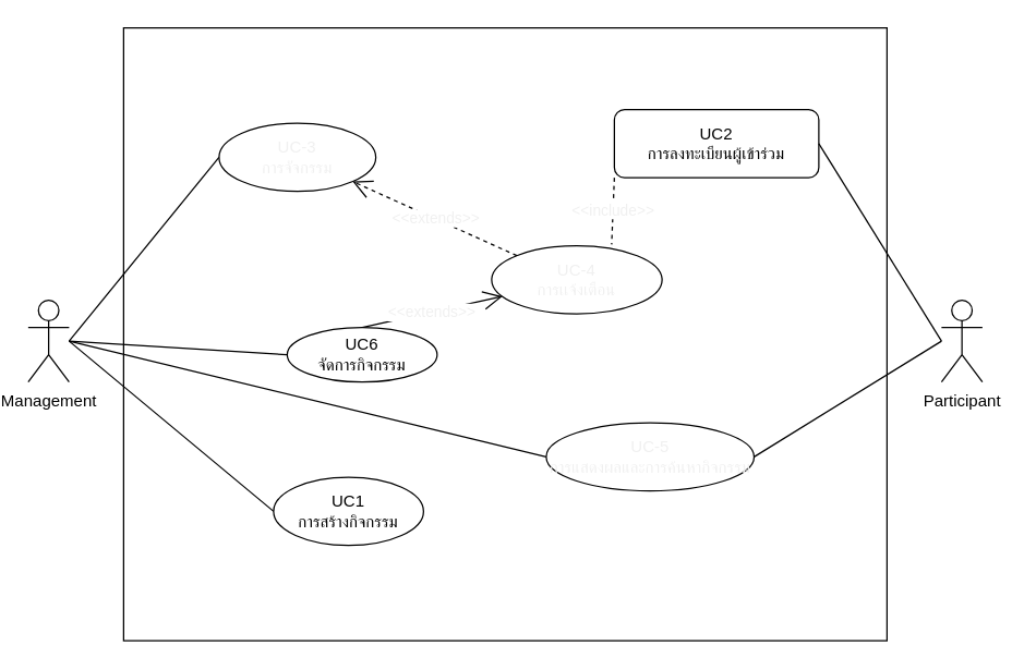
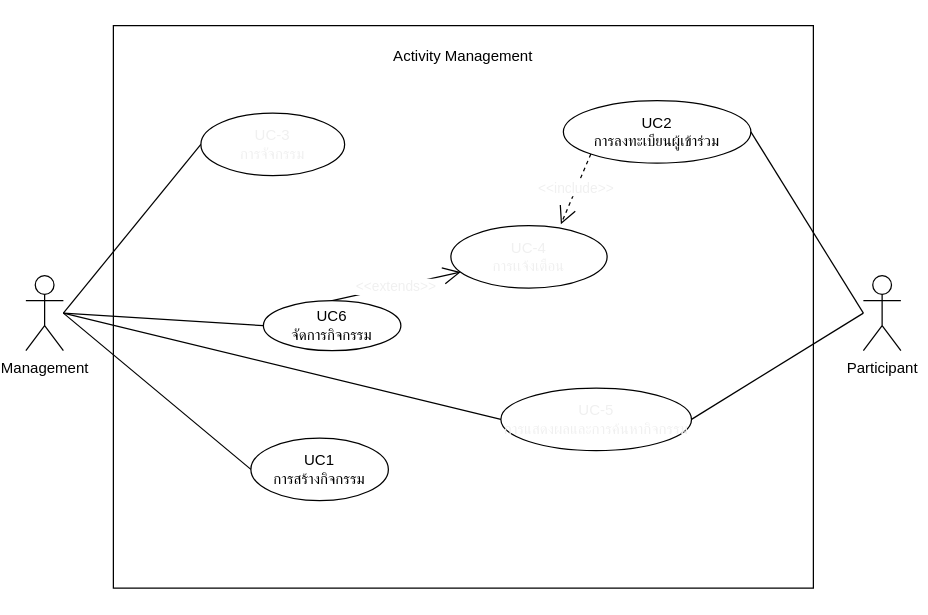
+ <mxCell id="7" value="Activity Management" style="text;html=1;strokeColor=none;fillColor=none;align=center;verticalAlign=middle;whiteSpace=wrap;rounded=0;" parent="1" vertex="1"><mxGeometry x="300" y="30" width="140" height="30" as="geometry" /></mxCell>
- <mxCell id="8" value="UC2&lt;br&gt;การลงทะเบียนผู้เข้าร่วม" style="whiteSpace=wrap;html=1;rounded=1;" parent="1" vertex="1"><mxGeometry x="450" y="80" width="150" height="50" as="geometry" /></mxCell>
+ <mxCell id="8" value="UC2&lt;br&gt;การลงทะเบียนผู้เข้าร่วม" style="ellipse;whiteSpace=wrap;html=1;" parent="1" vertex="1"><mxGeometry x="450" y="80" width="150" height="50" as="geometry" /></mxCell>
- <mxCell id="15" value="&amp;lt;&amp;lt;include&amp;gt;&amp;gt;" style="endArrow=none;endSize=12;dashed=1;html=1;fontColor=#F0F0F0;entryX=0.704;entryY=-0.02;entryDx=0;entryDy=0;entryPerimeter=0;exitX=0;exitY=1;exitDx=0;exitDy=0;" parent="1" source="8" target="10" edge="1"><mxGeometry x="-0.004" width="160" relative="1" as="geometry"><mxPoint x="150" y="270" as="sourcePoint" /><mxPoint x="310" y="270" as="targetPoint" /><mxPoint as="offset" /></mxGeometry></mxCell>
+ <mxCell id="15" value="&amp;lt;&amp;lt;include&amp;gt;&amp;gt;" style="endArrow=open;endSize=12;dashed=1;html=1;fontColor=#F0F0F0;entryX=0.704;entryY=-0.02;entryDx=0;entryDy=0;entryPerimeter=0;exitX=0;exitY=1;exitDx=0;exitDy=0;" parent="1" source="8" target="10" edge="1"><mxGeometry x="-0.004" width="160" relative="1" as="geometry"><mxPoint x="150" y="270" as="sourcePoint" /><mxPoint x="310" y="270" as="targetPoint" /><mxPoint as="offset" /></mxGeometry></mxCell>
- <mxCell id="16" value="&amp;lt;&amp;lt;extends&amp;gt;&amp;gt;" style="endArrow=open;endSize=12;dashed=1;html=1;fontColor=#F0F0F0;entryX=1;entryY=1;entryDx=0;entryDy=0;exitX=0;exitY=0;exitDx=0;exitDy=0;" parent="1" source="10" target="9" edge="1"><mxGeometry x="-0.011" width="160" relative="1" as="geometry"><mxPoint x="506.967" y="132.678" as="sourcePoint" /><mxPoint x="448" y="169" as="targetPoint" /><mxPoint as="offset" /></mxGeometry></mxCell>
